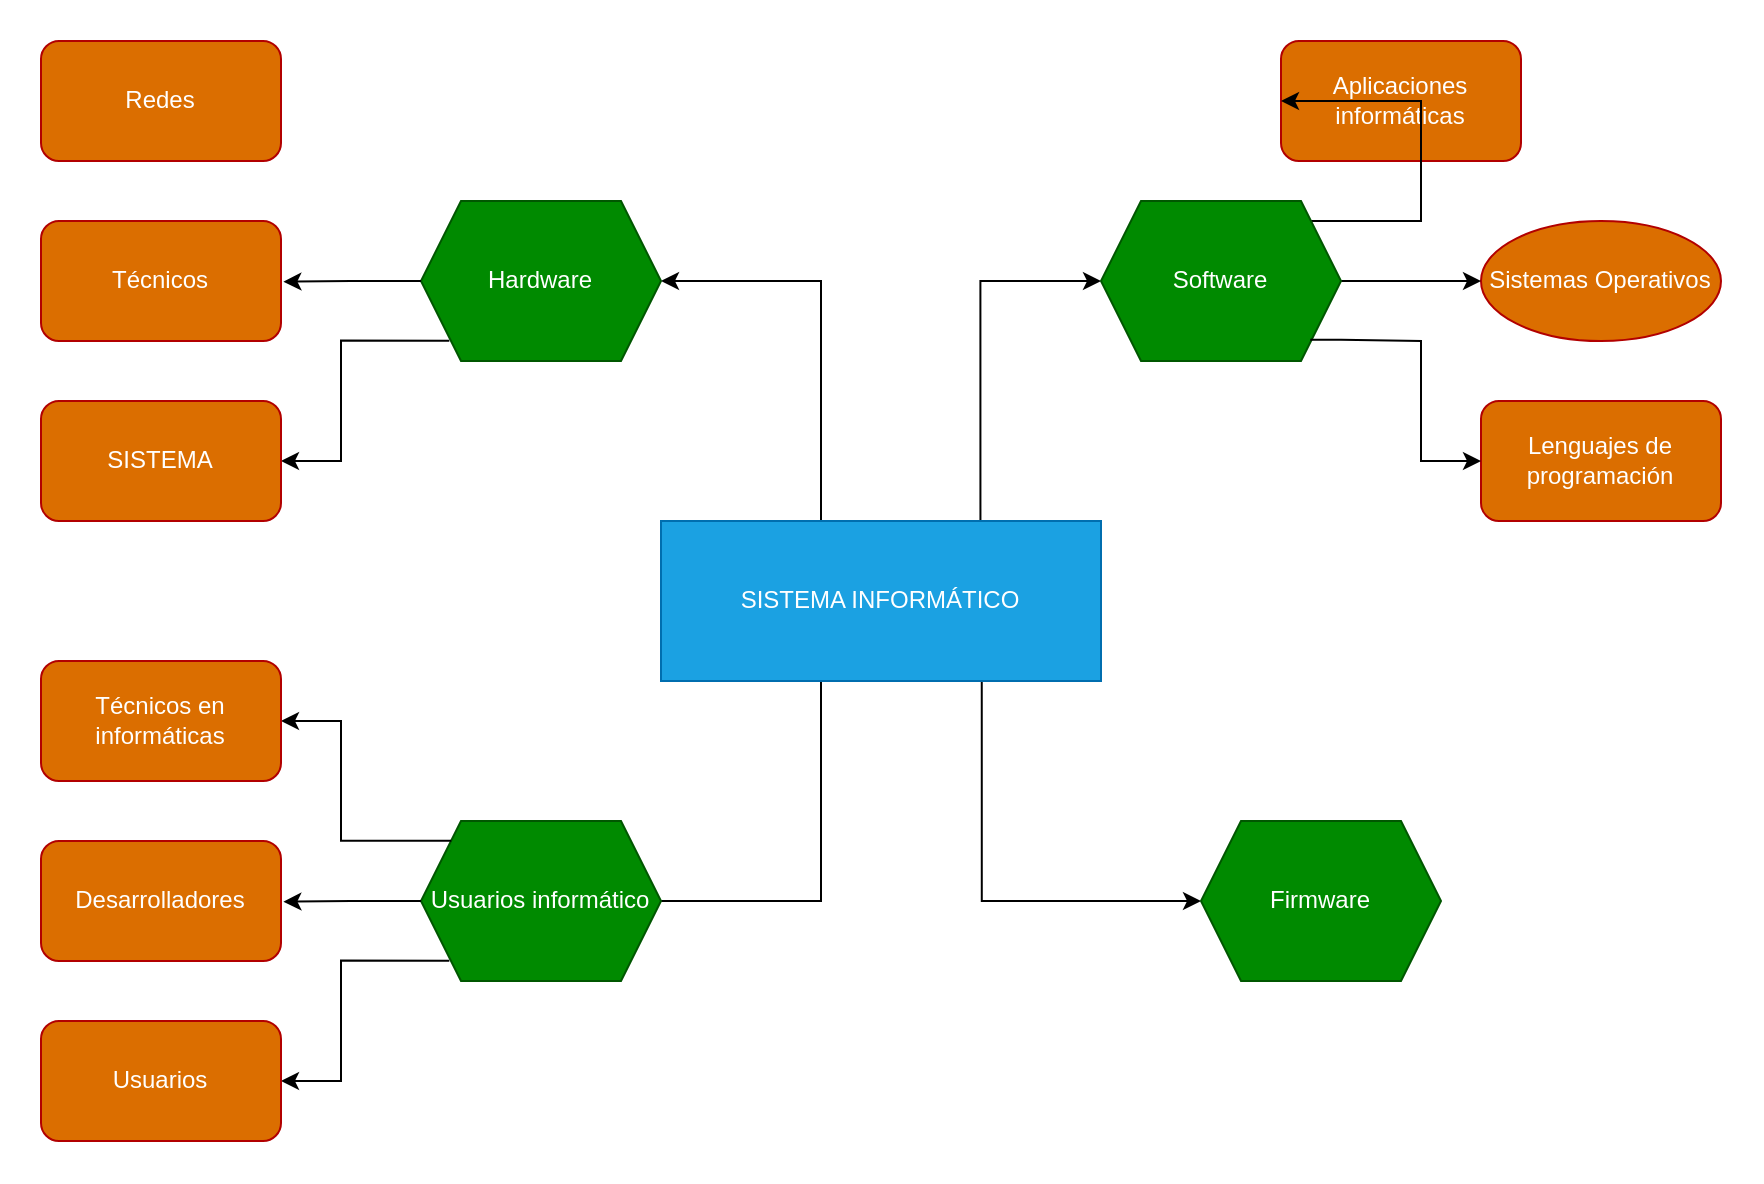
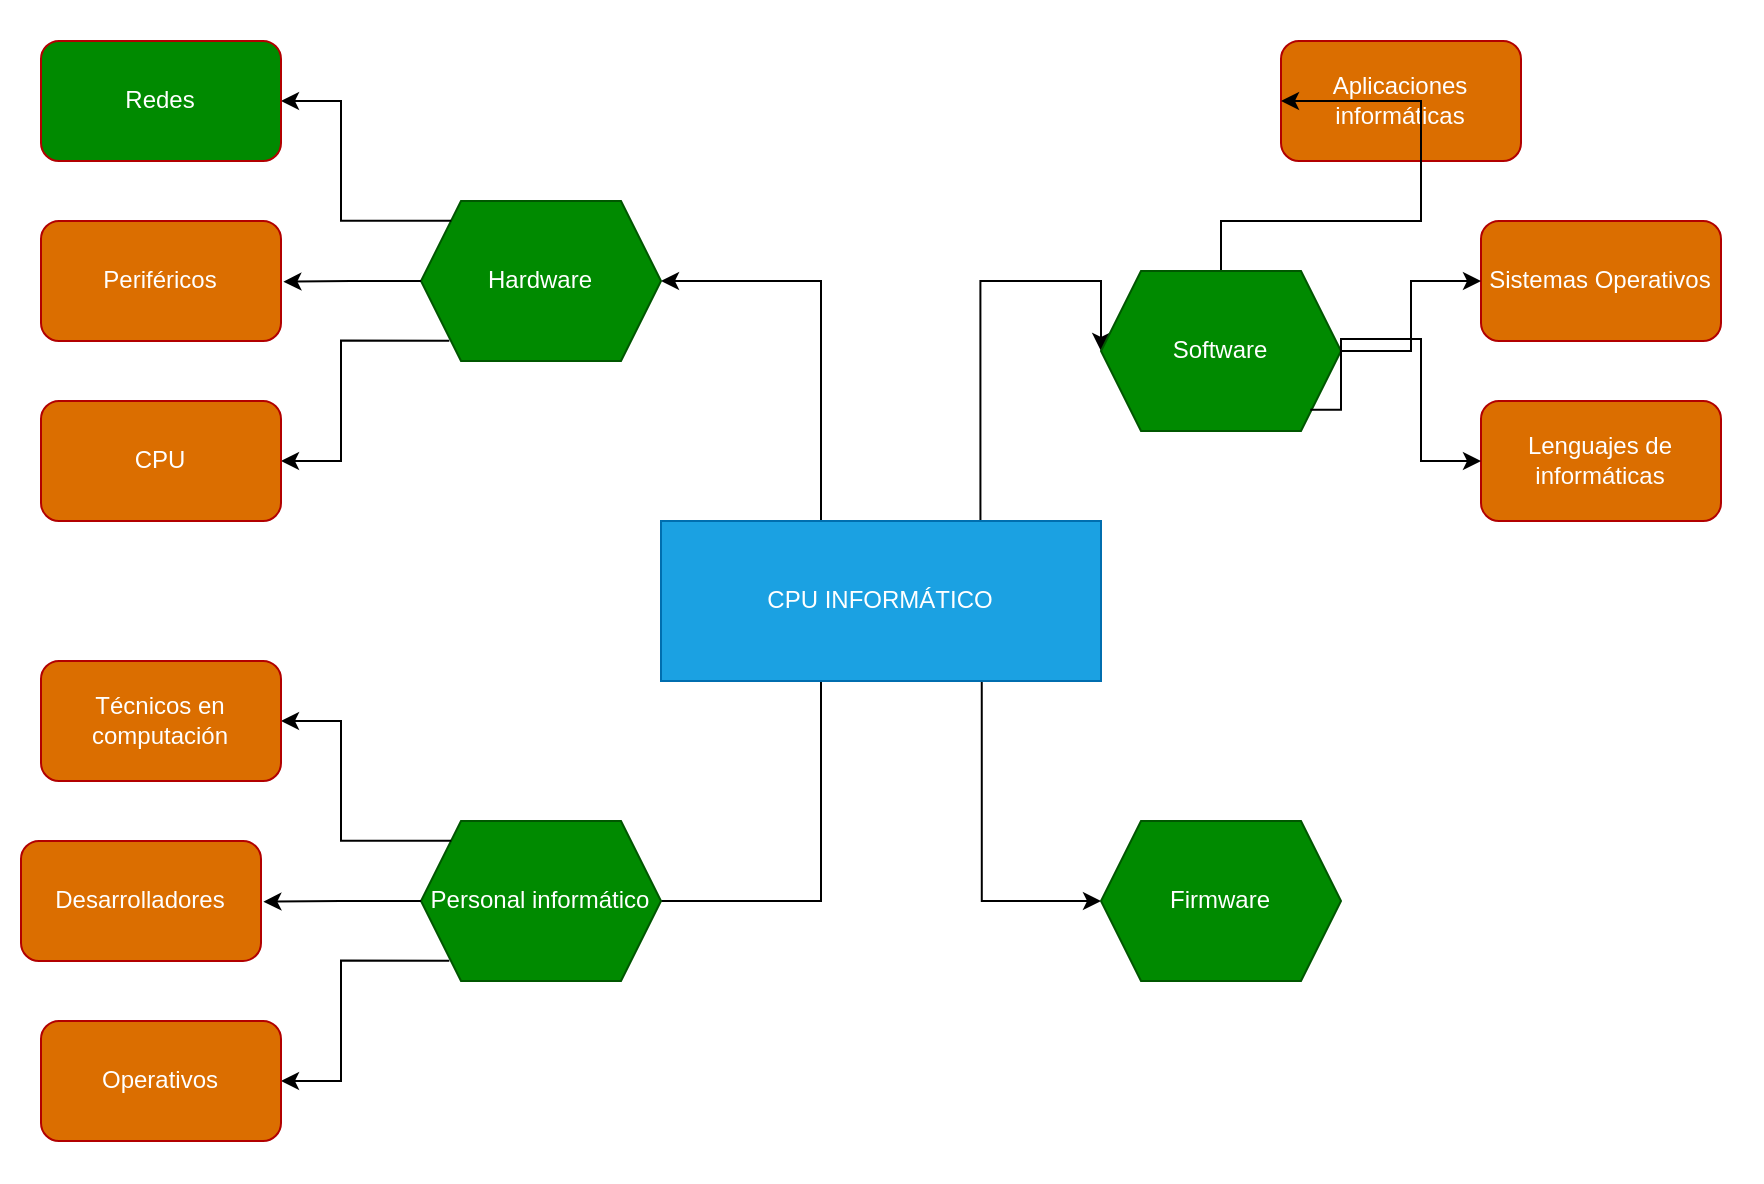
- <mxCell id="18" value="Redes" style="rounded=1;whiteSpace=wrap;html=1;fillColor=#DB6E00;strokeColor=#B20000;fontColor=#ffffff;" vertex="1" parent="1"><mxGeometry x="20" y="20" width="120" height="60" as="geometry" /></mxCell>
+ <mxCell id="18" value="Redes" style="rounded=1;whiteSpace=wrap;html=1;fillColor=#008a00;strokeColor=#B20000;fontColor=#ffffff;" vertex="1" parent="1"><mxGeometry x="20" y="20" width="120" height="60" as="geometry" /></mxCell>
+ <mxCell id="16" style="edgeStyle=orthogonalEdgeStyle;rounded=0;orthogonalLoop=1;jettySize=auto;html=1;entryX=1;entryY=0.5;entryDx=0;entryDy=0;exitX=0.126;exitY=0.124;exitDx=0;exitDy=0;exitPerimeter=0;" edge="1" parent="1" source="14" target="18"><mxGeometry relative="1" as="geometry"><Array as="points"><mxPoint x="170" y="110" /><mxPoint x="170" y="50" /></Array></mxGeometry></mxCell>
- <mxCell id="19" value="Técnicos" style="rounded=1;whiteSpace=wrap;html=1;fillColor=#DB6E00;strokeColor=#B20000;fontColor=#ffffff;" vertex="1" parent="1"><mxGeometry x="20" y="110" width="120" height="60" as="geometry" /></mxCell>
+ <mxCell id="19" value="Periféricos" style="rounded=1;whiteSpace=wrap;html=1;fillColor=#DB6E00;strokeColor=#B20000;fontColor=#ffffff;" vertex="1" parent="1"><mxGeometry x="20" y="110" width="120" height="60" as="geometry" /></mxCell>
- <mxCell id="12" value="Software" style="shape=hexagon;perimeter=hexagonPerimeter2;whiteSpace=wrap;html=1;fixedSize=1;fillColor=#008a00;strokeColor=#005700;fontColor=#ffffff;" vertex="1" parent="1"><mxGeometry x="550" y="100" width="120" height="80" as="geometry" /></mxCell>
+ <mxCell id="12" value="Software" style="shape=hexagon;perimeter=hexagonPerimeter2;whiteSpace=wrap;html=1;fixedSize=1;fillColor=#008a00;strokeColor=#005700;fontColor=#ffffff;" vertex="1" parent="1"><mxGeometry x="550" y="135" width="120" height="80" as="geometry" /></mxCell>
- <mxCell id="7" value="Sistemas Operativos" style="ellipse;whiteSpace=wrap;html=1;fillColor=#DB6E00;strokeColor=#B20000;fontColor=#ffffff;" vertex="1" parent="1"><mxGeometry x="740" y="110" width="120" height="60" as="geometry" /></mxCell>
+ <mxCell id="7" value="Sistemas Operativos" style="rounded=1;whiteSpace=wrap;html=1;fillColor=#DB6E00;strokeColor=#B20000;fontColor=#ffffff;" vertex="1" parent="1"><mxGeometry x="740" y="110" width="120" height="60" as="geometry" /></mxCell>
- <mxCell id="20" value="SISTEMA" style="rounded=1;whiteSpace=wrap;html=1;fillColor=#DB6E00;strokeColor=#B20000;fontColor=#ffffff;" vertex="1" parent="1"><mxGeometry x="20" y="200" width="120" height="60" as="geometry" /></mxCell>
+ <mxCell id="20" value="CPU" style="rounded=1;whiteSpace=wrap;html=1;fillColor=#DB6E00;strokeColor=#B20000;fontColor=#ffffff;" vertex="1" parent="1"><mxGeometry x="20" y="200" width="120" height="60" as="geometry" /></mxCell>
- <mxCell id="9" value="Lenguajes de programación" style="rounded=1;whiteSpace=wrap;html=1;fillColor=#DB6E00;strokeColor=#B20000;fontColor=#ffffff;" vertex="1" parent="1"><mxGeometry x="740" y="200" width="120" height="60" as="geometry" /></mxCell>
+ <mxCell id="9" value="Lenguajes de informáticas" style="rounded=1;whiteSpace=wrap;html=1;fillColor=#DB6E00;strokeColor=#B20000;fontColor=#ffffff;" vertex="1" parent="1"><mxGeometry x="740" y="200" width="120" height="60" as="geometry" /></mxCell>
- <mxCell id="6" value="SISTEMA INFORMÁTICO" style="rounded=0;whiteSpace=wrap;html=1;fillColor=#1ba1e2;strokeColor=#006EAF;fontColor=#ffffff;" vertex="1" parent="1"><mxGeometry x="330" y="260" width="220" height="80" as="geometry" /></mxCell>
+ <mxCell id="6" value="CPU INFORMÁTICO" style="rounded=0;whiteSpace=wrap;html=1;fillColor=#1ba1e2;strokeColor=#006EAF;fontColor=#ffffff;" vertex="1" parent="1"><mxGeometry x="330" y="260" width="220" height="80" as="geometry" /></mxCell>
- <mxCell id="25" value="Técnicos en informáticas" style="rounded=1;whiteSpace=wrap;html=1;fillColor=#DB6E00;strokeColor=#B20000;fontColor=#ffffff;" vertex="1" parent="1"><mxGeometry x="20" y="330" width="120" height="60" as="geometry" /></mxCell>
+ <mxCell id="25" value="Técnicos en computación" style="rounded=1;whiteSpace=wrap;html=1;fillColor=#DB6E00;strokeColor=#B20000;fontColor=#ffffff;" vertex="1" parent="1"><mxGeometry x="20" y="330" width="120" height="60" as="geometry" /></mxCell>
- <mxCell id="26" value="Desarrolladores" style="rounded=1;whiteSpace=wrap;html=1;fillColor=#DB6E00;strokeColor=#B20000;fontColor=#ffffff;" vertex="1" parent="1"><mxGeometry x="20" y="420" width="120" height="60" as="geometry" /></mxCell>
+ <mxCell id="26" value="Desarrolladores" style="rounded=1;whiteSpace=wrap;html=1;fillColor=#DB6E00;strokeColor=#B20000;fontColor=#ffffff;" vertex="1" parent="1"><mxGeometry x="10" y="420" width="120" height="60" as="geometry" /></mxCell>
- <mxCell id="22" value="Usuarios informático" style="shape=hexagon;perimeter=hexagonPerimeter2;whiteSpace=wrap;html=1;fixedSize=1;fillColor=#008a00;strokeColor=#005700;fontColor=#ffffff;" vertex="1" parent="1"><mxGeometry x="210" y="410" width="120" height="80" as="geometry" /></mxCell>
+ <mxCell id="22" value="Personal informático" style="shape=hexagon;perimeter=hexagonPerimeter2;whiteSpace=wrap;html=1;fixedSize=1;fillColor=#008a00;strokeColor=#005700;fontColor=#ffffff;" vertex="1" parent="1"><mxGeometry x="210" y="410" width="120" height="80" as="geometry" /></mxCell>
- <mxCell id="13" value="Firmware" style="shape=hexagon;perimeter=hexagonPerimeter2;whiteSpace=wrap;html=1;fixedSize=1;fillColor=#008a00;strokeColor=#005700;fontColor=#ffffff;" vertex="1" parent="1"><mxGeometry x="600" y="410" width="120" height="80" as="geometry" /></mxCell>
+ <mxCell id="13" value="Firmware" style="shape=hexagon;perimeter=hexagonPerimeter2;whiteSpace=wrap;html=1;fixedSize=1;fillColor=#008a00;strokeColor=#005700;fontColor=#ffffff;" vertex="1" parent="1"><mxGeometry x="550" y="410" width="120" height="80" as="geometry" /></mxCell>
- <mxCell id="27" value="Usuarios" style="rounded=1;whiteSpace=wrap;html=1;fillColor=#DB6E00;strokeColor=#B20000;fontColor=#ffffff;" vertex="1" parent="1"><mxGeometry x="20" y="510" width="120" height="60" as="geometry" /></mxCell>
+ <mxCell id="27" value="Operativos" style="rounded=1;whiteSpace=wrap;html=1;fillColor=#DB6E00;strokeColor=#B20000;fontColor=#ffffff;" vertex="1" parent="1"><mxGeometry x="20" y="510" width="120" height="60" as="geometry" /></mxCell>
